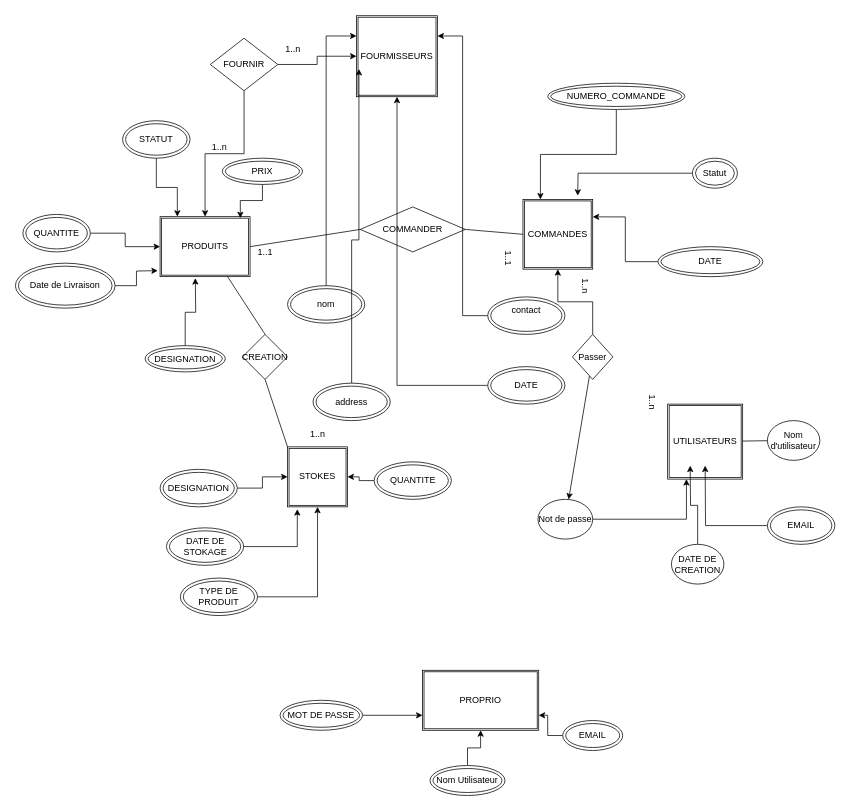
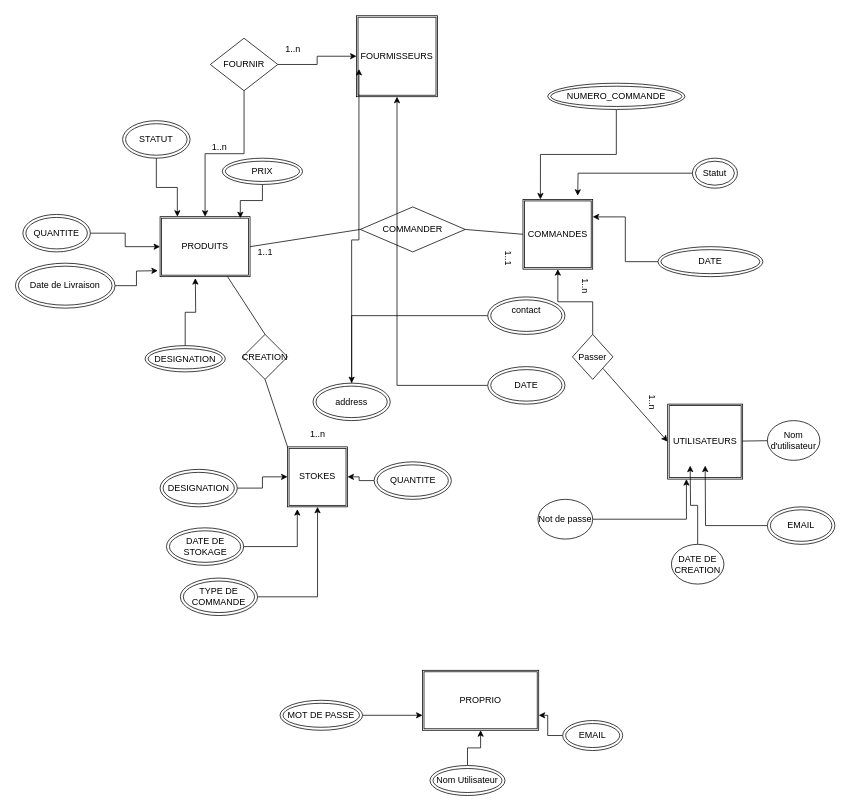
- <mxCell id="53" style="edgeStyle=orthogonalEdgeStyle;rounded=0;orthogonalLoop=1;jettySize=auto;html=1;entryX=0;entryY=0.25;entryDx=0;entryDy=0;" edge="1" parent="1" source="54" target="52"><mxGeometry relative="1" as="geometry" /></mxCell>
- <mxCell id="55" style="edgeStyle=orthogonalEdgeStyle;rounded=0;orthogonalLoop=1;jettySize=auto;html=1;entryX=1;entryY=0.25;entryDx=0;entryDy=0;" edge="1" parent="1" source="56" target="52"><mxGeometry relative="1" as="geometry" /></mxCell>
+ <mxCell id="55" style="edgeStyle=orthogonalEdgeStyle;rounded=0;orthogonalLoop=1;jettySize=auto;html=1;" edge="1" parent="1" source="56" target="59"><mxGeometry relative="1" as="geometry" /></mxCell>
- <mxCell id="54" value="&lt;div style=&quot;text-align: left; text-wrap: nowrap;&quot;&gt;nom&lt;/div&gt;" style="ellipse;shape=doubleEllipse;whiteSpace=wrap;html=1;" vertex="1" parent="1"><mxGeometry x="383" y="380" width="103" height="50" as="geometry" /></mxCell>
- <mxCell id="22" style="rounded=0;orthogonalLoop=1;jettySize=auto;html=1;" edge="1" parent="1" source="24" target="44"><mxGeometry relative="1" as="geometry" /></mxCell>
+ <mxCell id="22" style="rounded=0;orthogonalLoop=1;jettySize=auto;html=1;entryX=0;entryY=0.5;entryDx=0;entryDy=0;" edge="1" parent="1" source="24" target="25"><mxGeometry relative="1" as="geometry" /></mxCell>
- <mxCell id="42" value="TYPE DE PRODUIT" style="ellipse;shape=doubleEllipse;whiteSpace=wrap;html=1;" vertex="1" parent="1"><mxGeometry x="240" y="770" width="103" height="50" as="geometry" /></mxCell>
+ <mxCell id="42" value="TYPE DE COMMANDE" style="ellipse;shape=doubleEllipse;whiteSpace=wrap;html=1;" vertex="1" parent="1"><mxGeometry x="240" y="770" width="103" height="50" as="geometry" /></mxCell>
